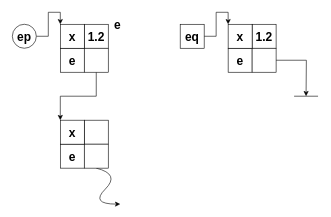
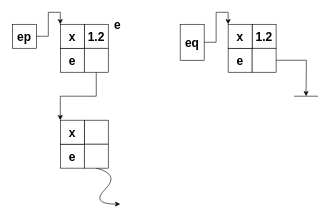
- <mxCell id="3" value="ep" style="ellipse;whiteSpace=wrap;html=1;aspect=fixed;fontSize=20;fontStyle=1;" vertex="1" parent="1"><mxGeometry x="20" y="40" width="40" height="40" as="geometry" /></mxCell>
+ <mxCell id="3" value="ep" style="whiteSpace=wrap;html=1;aspect=fixed;fontSize=20;fontStyle=1" vertex="1" parent="1"><mxGeometry x="20" y="40" width="40" height="40" as="geometry" /></mxCell>
- <mxCell id="5" value="eq" style="whiteSpace=wrap;html=1;aspect=fixed;fontSize=20;fontStyle=1" vertex="1" parent="1"><mxGeometry x="300" y="40" width="40" height="40" as="geometry" /></mxCell>
+ <mxCell id="5" value="eq" style="whiteSpace=wrap;html=1;aspect=fixed;fontSize=20;fontStyle=1" vertex="1" parent="1"><mxGeometry x="300" y="40" width="40" height="60" as="geometry" /></mxCell>
